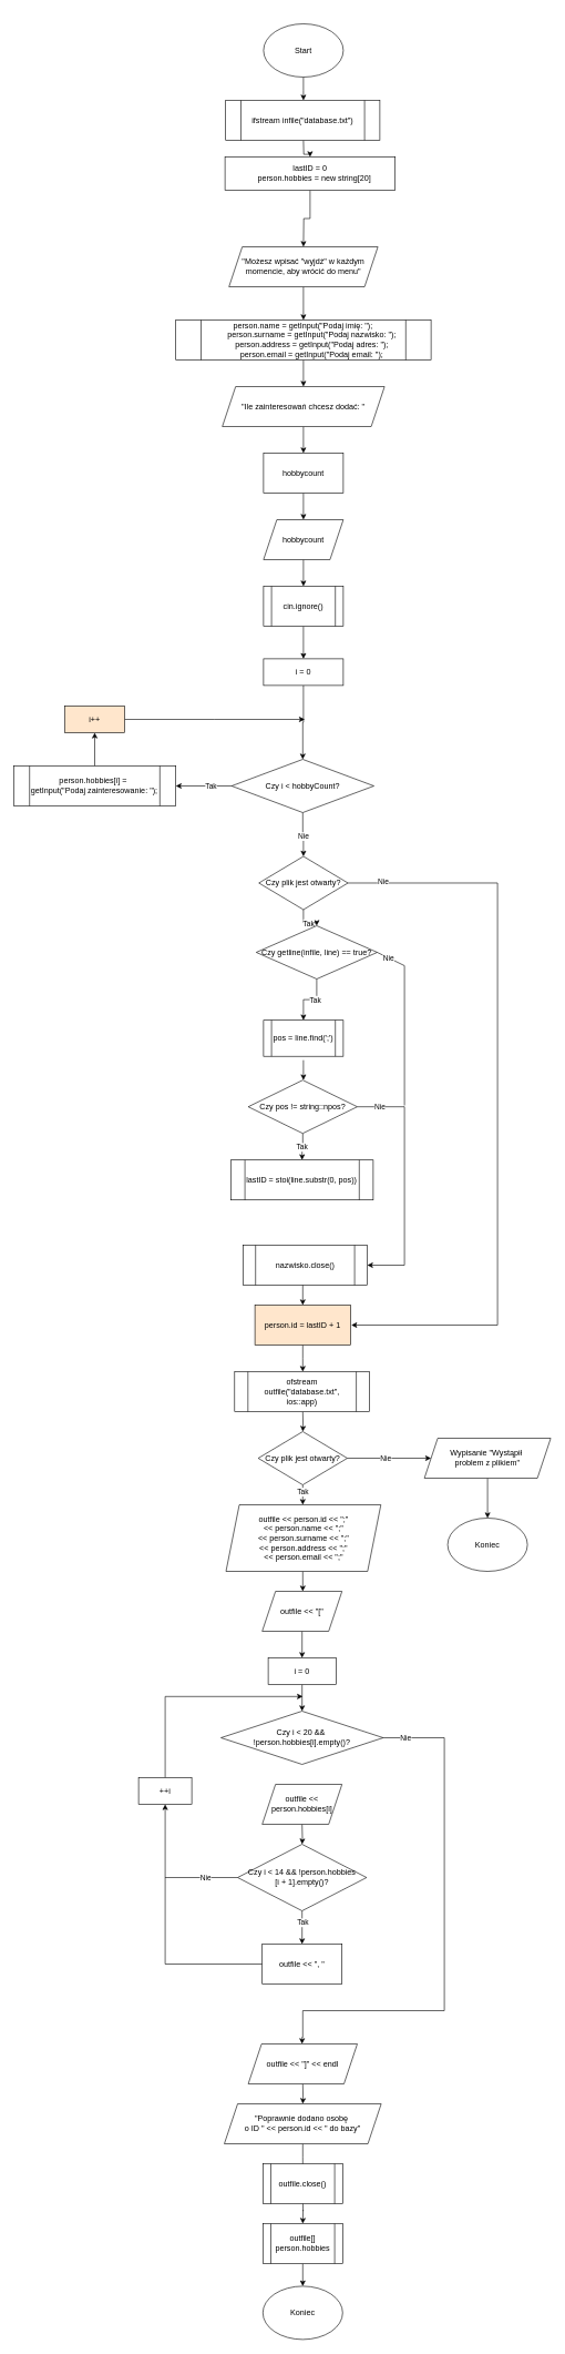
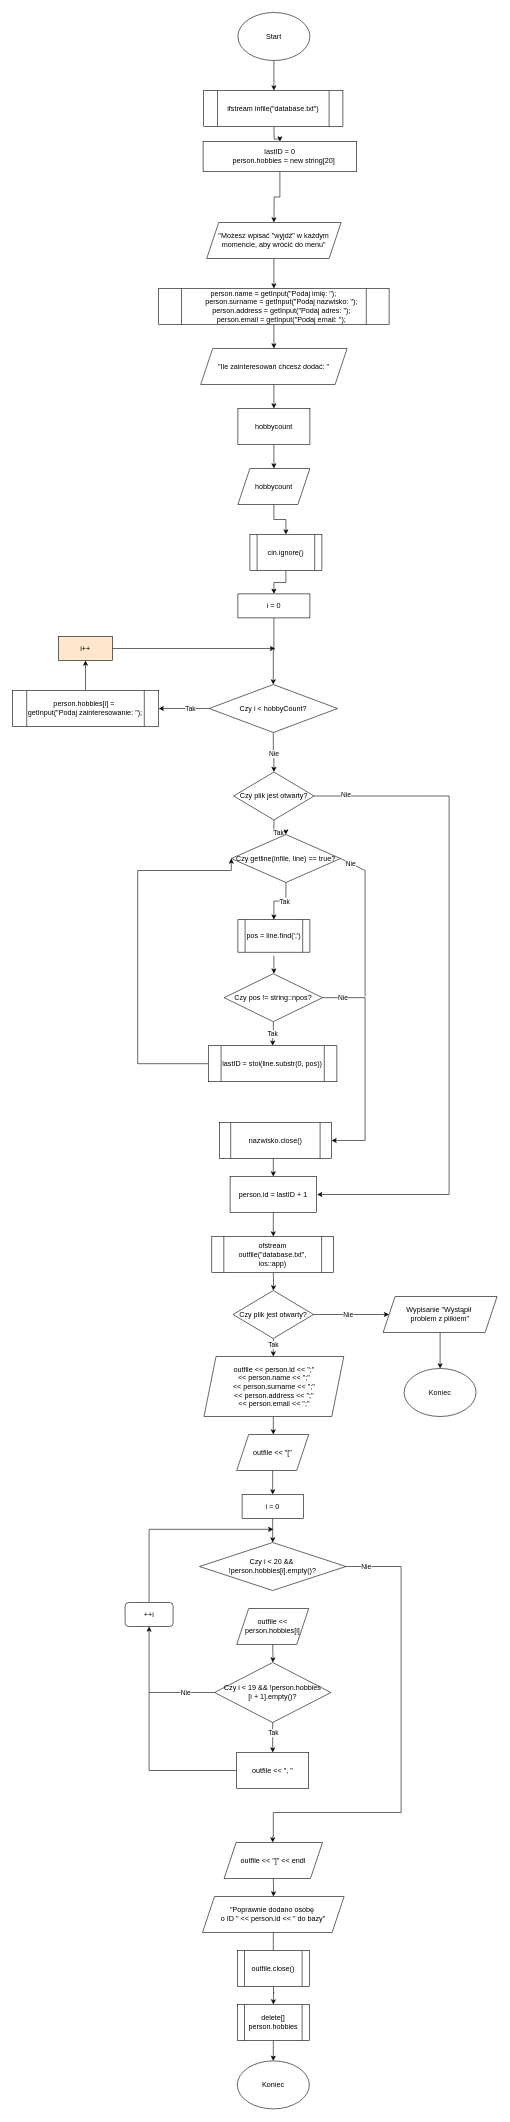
- <mxCell id="3" value="Start" style="ellipse;whiteSpace=wrap;html=1;" parent="1" vertex="1"><mxGeometry x="396" y="35" width="120" height="80" as="geometry" /></mxCell>
+ <mxCell id="3" value="Start" style="ellipse;whiteSpace=wrap;html=1;" parent="1" vertex="1"><mxGeometry x="396" y="20" width="120" height="80" as="geometry" /></mxCell>
- <mxCell id="41" value="cin.ignore()" style="shape=process;whiteSpace=wrap;html=1;backgroundOutline=1;" parent="1" vertex="1"><mxGeometry x="396" y="880" width="120" height="60" as="geometry" /></mxCell>
+ <mxCell id="41" value="cin.ignore()" style="shape=process;whiteSpace=wrap;html=1;backgroundOutline=1;" parent="1" vertex="1"><mxGeometry x="416" y="890" width="120" height="60" as="geometry" /></mxCell>
+ <mxCell id="49" style="edgeStyle=orthogonalEdgeStyle;rounded=0;orthogonalLoop=1;jettySize=auto;html=1;entryX=0;entryY=0.5;entryDx=0;entryDy=0;" edge="1" parent="1" source="50" target="77"><mxGeometry relative="1" as="geometry"><mxPoint x="228" y="1450" as="targetPoint" /><Array as="points"><mxPoint x="229" y="1772" /><mxPoint x="229" y="1450" /></Array></mxGeometry></mxCell>
- <mxCell id="15" value="person.id = lastID + 1" style="rounded=0;whiteSpace=wrap;html=1;fillColor=#ffe6cc;" parent="1" vertex="1"><mxGeometry x="383" y="1960" width="144" height="60" as="geometry" /></mxCell>
+ <mxCell id="15" value="person.id = lastID + 1" style="rounded=0;whiteSpace=wrap;html=1;" parent="1" vertex="1"><mxGeometry x="383" y="1960" width="144" height="60" as="geometry" /></mxCell>
- <mxCell id="88" value="++i" style="rounded=0;whiteSpace=wrap;html=1;" vertex="1" parent="1"><mxGeometry x="208" y="2670" width="80" height="40" as="geometry" /></mxCell>
+ <mxCell id="88" value="++i" style="whiteSpace=wrap;html=1;rounded=1;" vertex="1" parent="1"><mxGeometry x="208" y="2670" width="80" height="40" as="geometry" /></mxCell>
- <mxCell id="63" value="Czy&amp;nbsp;i &amp;lt; 14 &amp;amp;&amp;amp; !person.hobbies&lt;div&gt;[i + 1].empty()?&lt;/div&gt;" style="rhombus;whiteSpace=wrap;html=1;" parent="1" vertex="1"><mxGeometry x="357" y="2770" width="194" height="100" as="geometry" /></mxCell>
+ <mxCell id="63" value="Czy&amp;nbsp;i &amp;lt; 19 &amp;amp;&amp;amp; !person.hobbies&lt;div&gt;[i + 1].empty()?&lt;/div&gt;" style="rhombus;whiteSpace=wrap;html=1;" parent="1" vertex="1"><mxGeometry x="357" y="2770" width="194" height="100" as="geometry" /></mxCell>
- <mxCell id="93" value="outfile[] person.hobbies" style="shape=process;whiteSpace=wrap;html=1;backgroundOutline=1;" vertex="1" parent="1"><mxGeometry x="395" y="3340" width="120" height="60" as="geometry" /></mxCell>
+ <mxCell id="93" value="delete[] person.hobbies" style="shape=process;whiteSpace=wrap;html=1;backgroundOutline=1;" vertex="1" parent="1"><mxGeometry x="395" y="3340" width="120" height="60" as="geometry" /></mxCell>
